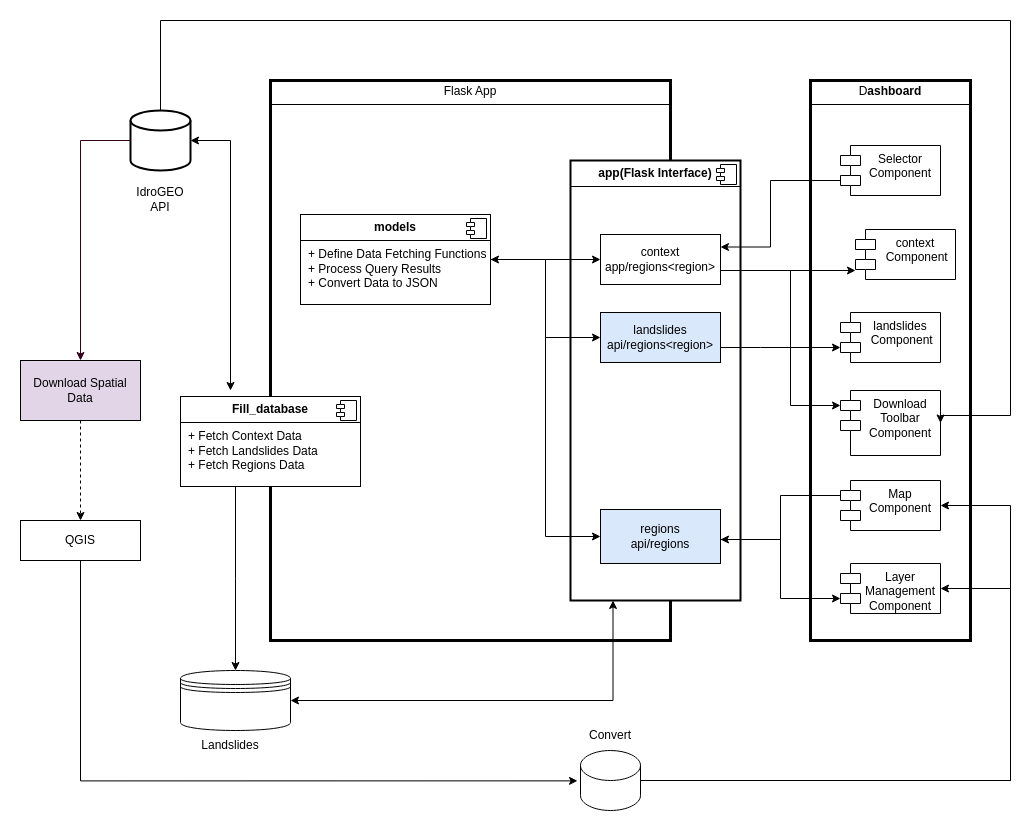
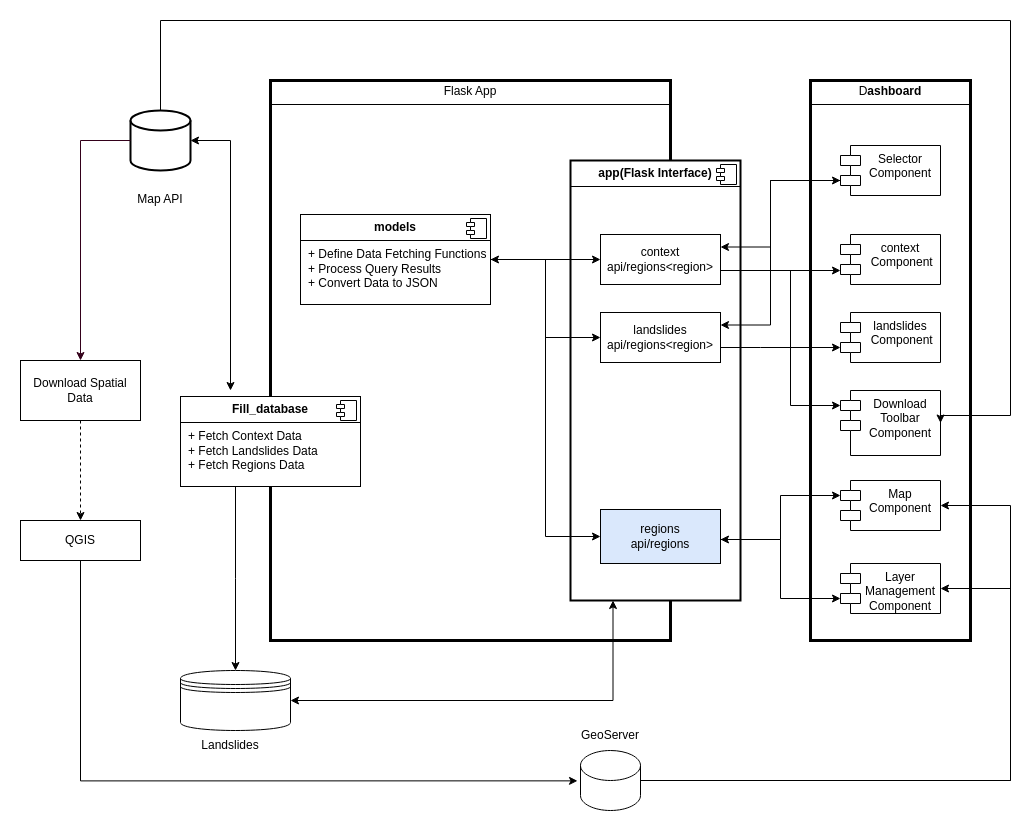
- <mxCell id="19" value="IdroGEO API" style="text;html=1;align=center;verticalAlign=middle;whiteSpace=wrap;rounded=0;" parent="1" vertex="1"><mxGeometry x="130" y="184" width="60" height="30" as="geometry" /></mxCell>
+ <mxCell id="19" value="Map API" style="text;html=1;align=center;verticalAlign=middle;whiteSpace=wrap;rounded=0;" parent="1" vertex="1"><mxGeometry x="130" y="184" width="60" height="30" as="geometry" /></mxCell>
- <mxCell id="10" value="context&lt;div&gt;&amp;nbsp;Component&lt;/div&gt;" style="shape=module;align=left;spacingLeft=20;align=center;verticalAlign=top;whiteSpace=wrap;html=1;" parent="1" vertex="1"><mxGeometry x="855" y="229" width="100" height="50" as="geometry" /></mxCell>
+ <mxCell id="10" value="context&lt;div&gt;&amp;nbsp;Component&lt;/div&gt;" style="shape=module;align=left;spacingLeft=20;align=center;verticalAlign=top;whiteSpace=wrap;html=1;" parent="1" vertex="1"><mxGeometry x="840" y="234" width="100" height="50" as="geometry" /></mxCell>
- <mxCell id="15" value="&lt;div&gt;context&lt;/div&gt;&lt;div&gt;app/regions&amp;lt;region&amp;gt;&lt;/div&gt;" style="rounded=0;whiteSpace=wrap;html=1;" parent="1" vertex="1"><mxGeometry x="600" y="234" width="120" height="50" as="geometry" /></mxCell>
+ <mxCell id="15" value="&lt;div&gt;context&lt;/div&gt;&lt;div&gt;api/regions&amp;lt;region&amp;gt;&lt;/div&gt;" style="rounded=0;whiteSpace=wrap;html=1;" parent="1" vertex="1"><mxGeometry x="600" y="234" width="120" height="50" as="geometry" /></mxCell>
+ <mxCell id="7" style="edgeStyle=orthogonalEdgeStyle;rounded=0;orthogonalLoop=1;jettySize=auto;html=1;entryX=1;entryY=0.25;entryDx=0;entryDy=0;startArrow=classic;startFill=1;" edge="1" parent="1" source="8" target="42"><mxGeometry relative="1" as="geometry"><Array as="points"><mxPoint x="770" y="180" /><mxPoint x="770" y="325" /></Array></mxGeometry></mxCell>
- <mxCell id="42" value="&lt;div&gt;landslides&lt;/div&gt;&lt;div&gt;api/regions&amp;lt;region&amp;gt;&lt;/div&gt;" style="rounded=0;whiteSpace=wrap;html=1;fillColor=#dae8fc;" vertex="1" parent="1"><mxGeometry x="600" y="312" width="120" height="50" as="geometry" /></mxCell>
+ <mxCell id="42" value="&lt;div&gt;landslides&lt;/div&gt;&lt;div&gt;api/regions&amp;lt;region&amp;gt;&lt;/div&gt;" style="rounded=0;whiteSpace=wrap;html=1;" vertex="1" parent="1"><mxGeometry x="600" y="312" width="120" height="50" as="geometry" /></mxCell>
- <mxCell id="32" value="&lt;div&gt;Download Spatial Data&lt;/div&gt;" style="rounded=0;whiteSpace=wrap;html=1;fillColor=#e1d5e7;" parent="1" vertex="1"><mxGeometry x="20" y="360" width="120" height="60" as="geometry" /></mxCell>
+ <mxCell id="32" value="&lt;div&gt;Download Spatial Data&lt;/div&gt;" style="rounded=0;whiteSpace=wrap;html=1;" parent="1" vertex="1"><mxGeometry x="20" y="360" width="120" height="60" as="geometry" /></mxCell>
- <mxCell id="29" style="edgeStyle=orthogonalEdgeStyle;rounded=0;orthogonalLoop=1;jettySize=auto;html=1;entryX=0;entryY=0;entryDx=0;entryDy=15;entryPerimeter=0;endArrow=none;" parent="1" source="16" target="12" edge="1"><mxGeometry relative="1" as="geometry"><Array as="points"><mxPoint x="780" y="539" /><mxPoint x="780" y="495" /></Array></mxGeometry></mxCell>
+ <mxCell id="29" style="edgeStyle=orthogonalEdgeStyle;rounded=0;orthogonalLoop=1;jettySize=auto;html=1;entryX=0;entryY=0;entryDx=0;entryDy=15;entryPerimeter=0;" parent="1" source="16" target="12" edge="1"><mxGeometry relative="1" as="geometry"><Array as="points"><mxPoint x="780" y="539" /><mxPoint x="780" y="495" /></Array></mxGeometry></mxCell>
- <mxCell id="45" value="Convert" style="text;html=1;align=center;verticalAlign=middle;whiteSpace=wrap;rounded=0;" vertex="1" parent="1"><mxGeometry x="580" y="720" width="60" height="30" as="geometry" /></mxCell>
+ <mxCell id="45" value="GeoServer" style="text;html=1;align=center;verticalAlign=middle;whiteSpace=wrap;rounded=0;" vertex="1" parent="1"><mxGeometry x="580" y="720" width="60" height="30" as="geometry" /></mxCell>
